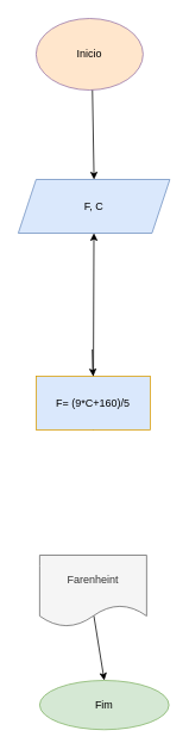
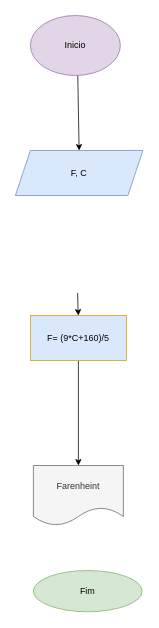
- <mxCell id="7" value="Inicio" style="ellipse;whiteSpace=wrap;html=1;fillColor=#ffe6cc;strokeColor=#9673a6;" vertex="1" parent="1"><mxGeometry x="40" y="20" width="120" height="80" as="geometry" /></mxCell>
+ <mxCell id="7" value="Inicio" style="ellipse;whiteSpace=wrap;html=1;fillColor=#e1d5e7;strokeColor=#9673a6;" vertex="1" parent="1"><mxGeometry x="40" y="20" width="120" height="80" as="geometry" /></mxCell>
- <mxCell id="9" value="" style="endArrow=classic;html=1;rounded=0;exitX=0.5;exitY=1;exitDx=0;exitDy=0;" edge="1" parent="1" source="11" target="2"><mxGeometry width="50" height="50" relative="1" as="geometry"><mxPoint x="104" y="500" as="sourcePoint" /><mxPoint x="190" y="450" as="targetPoint" /></mxGeometry></mxCell>
+ <mxCell id="9" value="" style="endArrow=classic;html=1;rounded=0;entryX=0.5;entryY=0;entryDx=0;entryDy=0;exitX=0.5;exitY=1;exitDx=0;exitDy=0;" edge="1" parent="1" source="11" target="3"><mxGeometry width="50" height="50" relative="1" as="geometry"><mxPoint x="104" y="500" as="sourcePoint" /><mxPoint x="190" y="450" as="targetPoint" /></mxGeometry></mxCell>
- <mxCell id="6" value="" style="endArrow=classic;html=1;rounded=0;entryX=0.5;entryY=0;entryDx=0;entryDy=0;exitX=0.507;exitY=0.85;exitDx=0;exitDy=0;exitPerimeter=0;" edge="1" parent="1" source="3" target="8"><mxGeometry width="50" height="50" relative="1" as="geometry"><mxPoint x="104" y="710" as="sourcePoint" /><mxPoint x="103" y="720" as="targetPoint" /><Array as="points" /></mxGeometry></mxCell>
